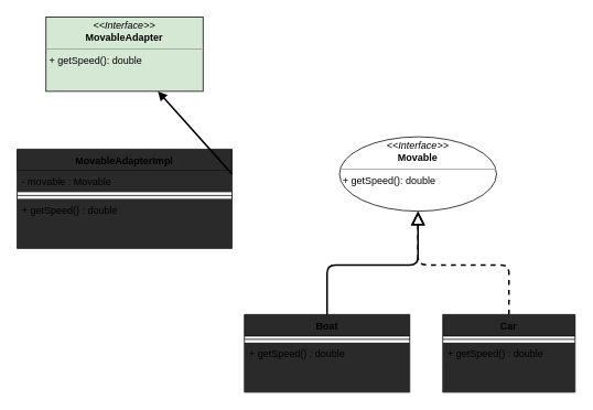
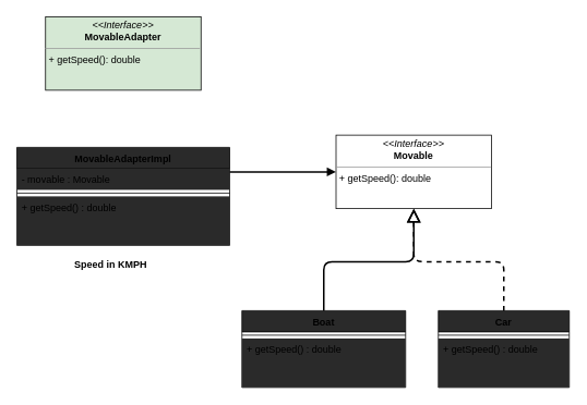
- <mxCell id="8" value="" style="html=1;verticalAlign=bottom;endArrow=block;strokeColor=#000000;strokeWidth=2;exitX=1;exitY=0.25;exitDx=0;exitDy=0;" edge="1" parent="1" source="4" target="3"><mxGeometry width="80" relative="1" as="geometry"><mxPoint x="315" y="244.5" as="sourcePoint" /><mxPoint x="395" y="244.5" as="targetPoint" /></mxGeometry></mxCell>
+ <mxCell id="8" value="" style="html=1;verticalAlign=bottom;endArrow=block;strokeColor=#000000;strokeWidth=2;entryX=0;entryY=0.5;entryDx=0;entryDy=0;exitX=1;exitY=0.25;exitDx=0;exitDy=0;" edge="1" parent="1" source="4" target="2"><mxGeometry width="80" relative="1" as="geometry"><mxPoint x="315" y="244.5" as="sourcePoint" /><mxPoint x="395" y="244.5" as="targetPoint" /></mxGeometry></mxCell>
- <mxCell id="2" value="&lt;p style=&quot;margin: 0px ; margin-top: 4px ; text-align: center&quot;&gt;&lt;i&gt;&amp;lt;&amp;lt;Interface&amp;gt;&amp;gt;&lt;/i&gt;&lt;br&gt;&lt;b&gt;Movable&lt;/b&gt;&lt;/p&gt;&lt;hr size=&quot;1&quot;&gt;&lt;p style=&quot;margin: 0px ; margin-left: 4px&quot;&gt;+ getSpeed(): double&lt;/p&gt;" style="ellipse;verticalAlign=top;align=left;overflow=fill;fontSize=12;fontFamily=Helvetica;html=1;" vertex="1" parent="1"><mxGeometry x="410" y="165" width="190" height="90" as="geometry" /></mxCell>
+ <mxCell id="2" value="&lt;p style=&quot;margin: 0px ; margin-top: 4px ; text-align: center&quot;&gt;&lt;i&gt;&amp;lt;&amp;lt;Interface&amp;gt;&amp;gt;&lt;/i&gt;&lt;br&gt;&lt;b&gt;Movable&lt;/b&gt;&lt;/p&gt;&lt;hr size=&quot;1&quot;&gt;&lt;p style=&quot;margin: 0px ; margin-left: 4px&quot;&gt;+ getSpeed(): double&lt;/p&gt;" style="verticalAlign=top;align=left;overflow=fill;fontSize=12;fontFamily=Helvetica;html=1;" vertex="1" parent="1"><mxGeometry x="410" y="165" width="190" height="90" as="geometry" /></mxCell>
+ <mxCell id="17" value="Speed in KMPH" style="text;align=center;fontStyle=1;verticalAlign=middle;spacingLeft=3;spacingRight=3;strokeColor=none;rotatable=0;points=[[0,0.5],[1,0.5]];portConstraint=eastwest;fontColor=#000000;" vertex="1" parent="1"><mxGeometry x="95" y="310" width="80" height="26" as="geometry" /></mxCell>
